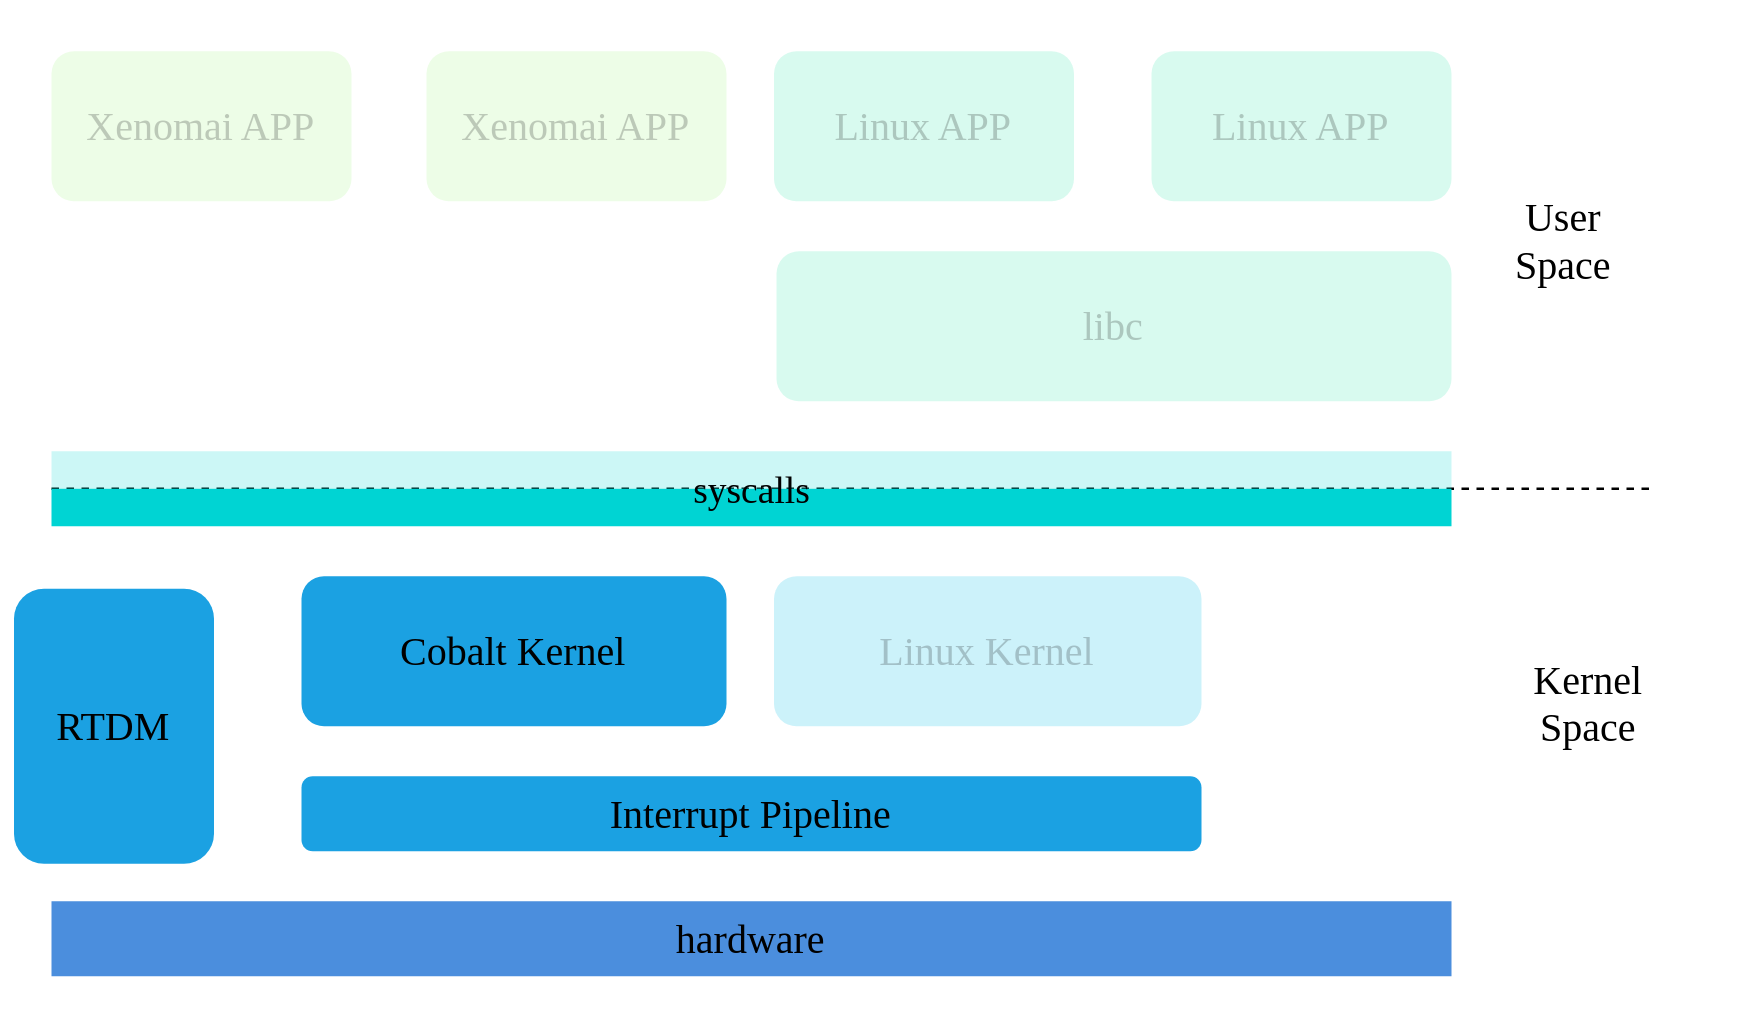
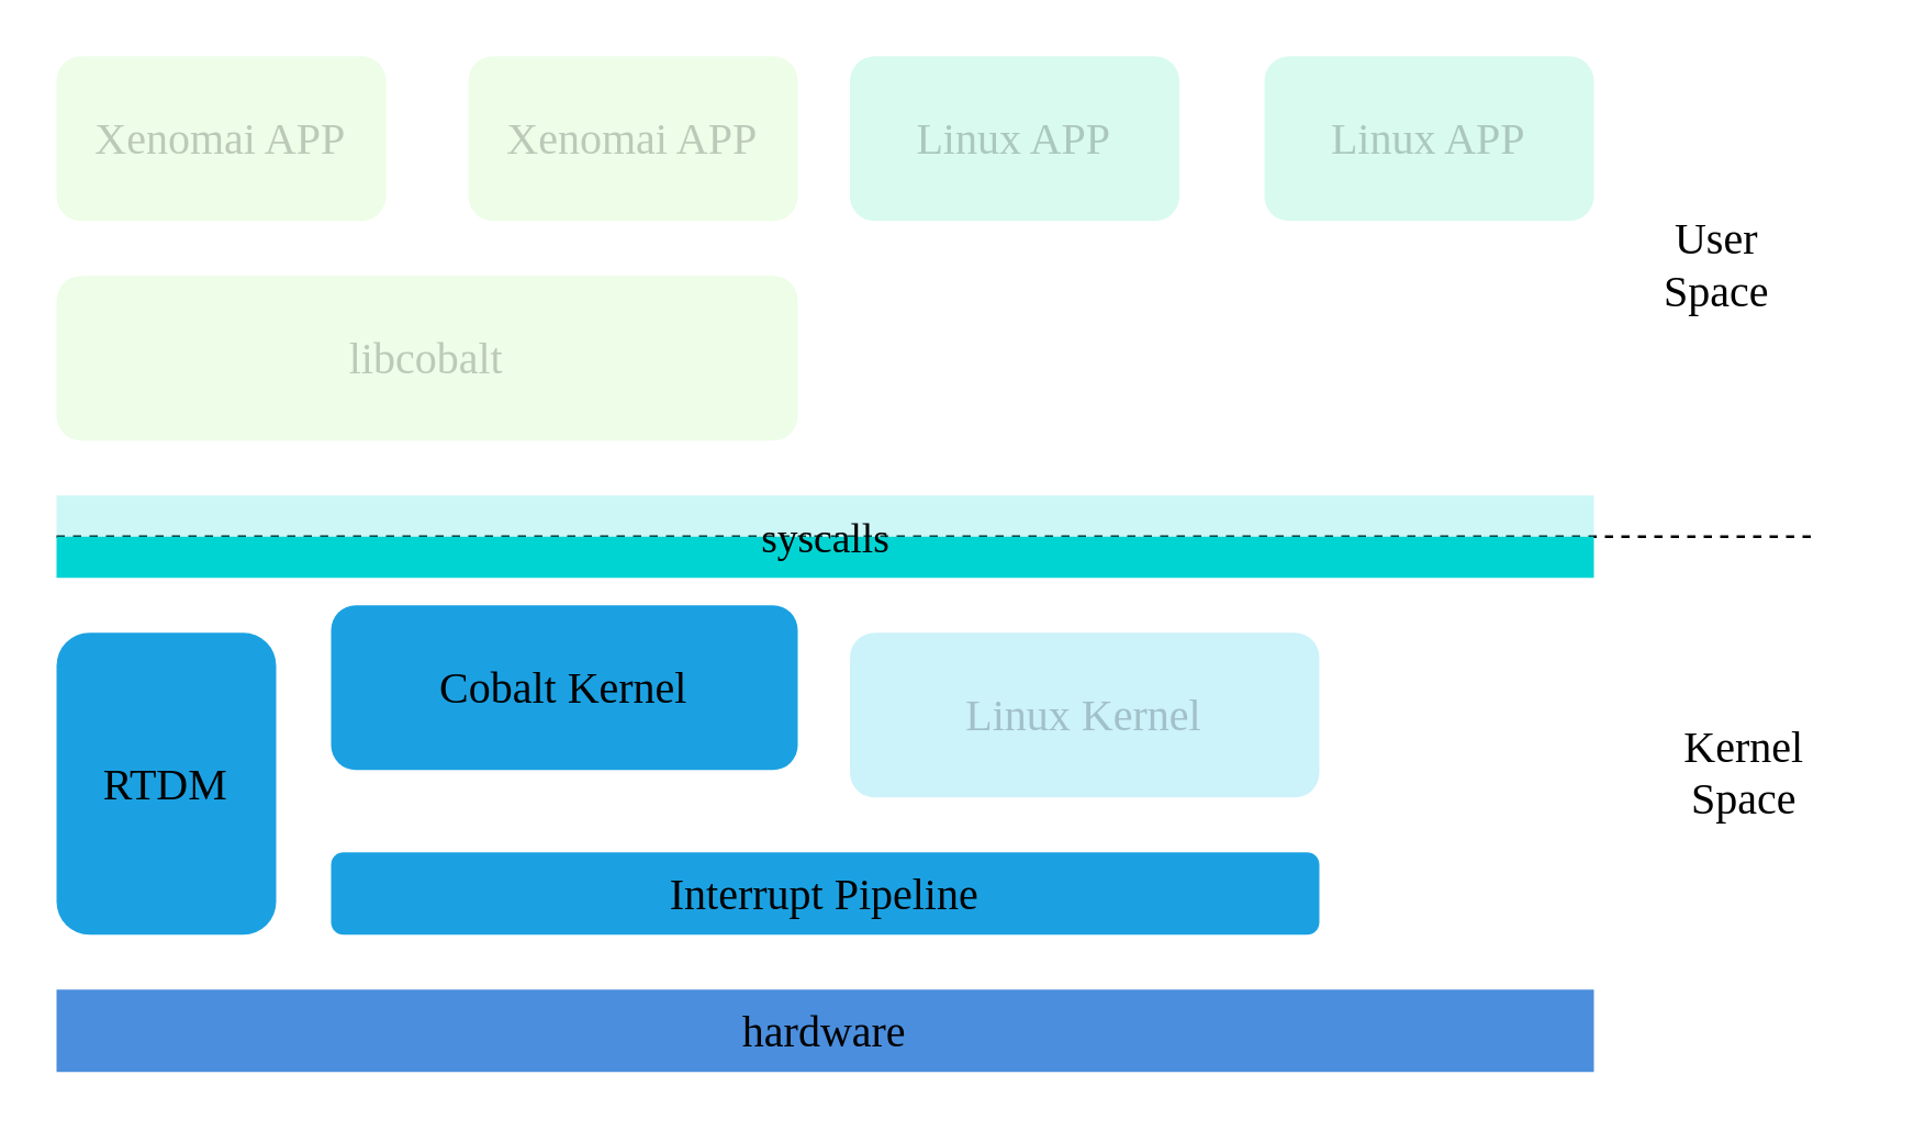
+ <mxCell id="8" value="libcobalt" style="rounded=1;whiteSpace=wrap;html=1;fontFamily=Times New Roman;fontSize=16;fillColor=#A4F389;gradientColor=none;fontStyle=0;gradientDirection=radial;strokeColor=none;fontColor=#000000;labelBackgroundColor=none;opacity=20;textOpacity=20;" parent="1" vertex="1"><mxGeometry x="20" y="100" width="270" height="60" as="geometry" /></mxCell>
- <mxCell id="9" value="libc" style="rounded=1;whiteSpace=wrap;html=1;fontFamily=Times New Roman;fontSize=16;fillColor=#3EE6AF;fontStyle=0;fontColor=#000000;strokeColor=none;labelBackgroundColor=none;opacity=20;textOpacity=20;" parent="1" vertex="1"><mxGeometry x="310" y="100" width="270" height="60" as="geometry" /></mxCell>
- <mxCell id="5" value="Cobalt Kernel" style="rounded=1;whiteSpace=wrap;html=1;fontFamily=Times New Roman;fontSize=16;fillColor=#1BA1E2;gradientColor=none;fontStyle=0;strokeColor=none;fontColor=#000000;labelBackgroundColor=none;" parent="1" vertex="1"><mxGeometry x="120" y="230" width="170" height="60" as="geometry" /></mxCell>
+ <mxCell id="5" value="Cobalt Kernel" style="rounded=1;whiteSpace=wrap;html=1;fontFamily=Times New Roman;fontSize=16;fillColor=#1BA1E2;gradientColor=none;fontStyle=0;strokeColor=none;fontColor=#000000;labelBackgroundColor=none;" parent="1" vertex="1"><mxGeometry x="120" y="220" width="170" height="60" as="geometry" /></mxCell>
- <mxCell id="7" value="RTDM" style="rounded=1;whiteSpace=wrap;html=1;fontFamily=Times New Roman;fontSize=16;fillColor=#1BA1E2;gradientColor=none;fontStyle=0;strokeColor=none;fontColor=#000000;labelBackgroundColor=none;" parent="1" vertex="1"><mxGeometry x="5" y="235" width="80" height="110" as="geometry" /></mxCell>
+ <mxCell id="7" value="RTDM" style="rounded=1;whiteSpace=wrap;html=1;fontFamily=Times New Roman;fontSize=16;fillColor=#1BA1E2;gradientColor=none;fontStyle=0;strokeColor=none;fontColor=#000000;labelBackgroundColor=none;" parent="1" vertex="1"><mxGeometry x="20" y="230" width="80" height="110" as="geometry" /></mxCell>
